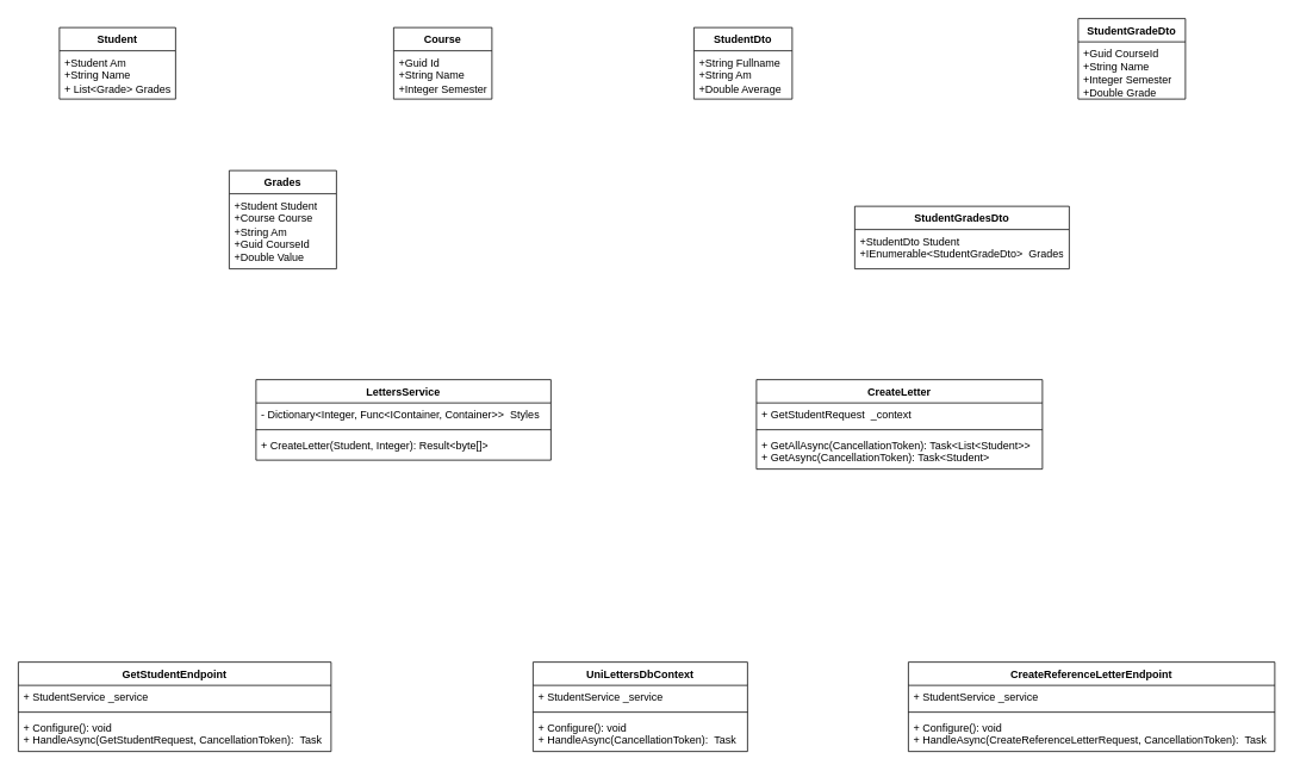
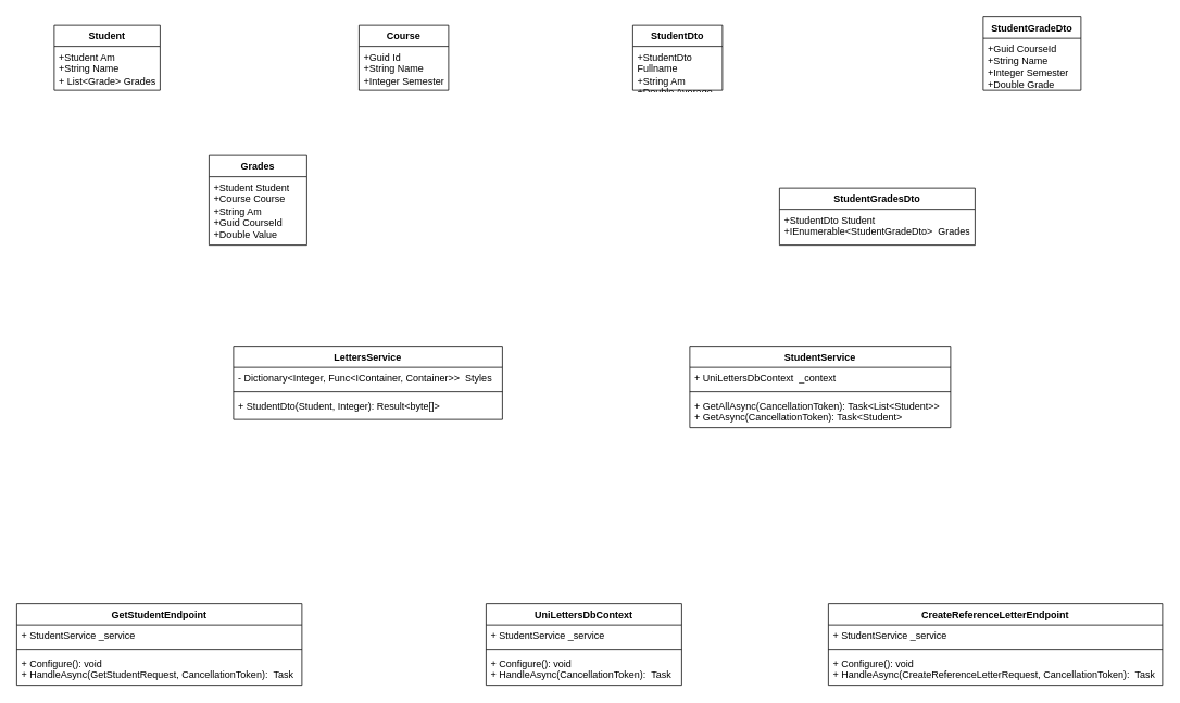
- <mxCell id="17" value="&lt;div&gt;+String Fullname&lt;br&gt;&lt;/div&gt;&lt;div&gt;+String Am&lt;/div&gt;&lt;div&gt;+Double Average&lt;/div&gt;" style="text;strokeColor=none;fillColor=none;align=left;verticalAlign=top;spacingLeft=4;spacingRight=4;overflow=hidden;rotatable=0;points=[[0,0.5],[1,0.5]];portConstraint=eastwest;whiteSpace=wrap;html=1;" vertex="1" parent="16"><mxGeometry y="26" width="110" height="54" as="geometry" /></mxCell>
+ <mxCell id="17" value="&lt;div&gt;+StudentDto Fullname&lt;br&gt;&lt;/div&gt;&lt;div&gt;+String Am&lt;/div&gt;&lt;div&gt;+Double Average&lt;/div&gt;" style="text;strokeColor=none;fillColor=none;align=left;verticalAlign=top;spacingLeft=4;spacingRight=4;overflow=hidden;rotatable=0;points=[[0,0.5],[1,0.5]];portConstraint=eastwest;whiteSpace=wrap;html=1;" vertex="1" parent="16"><mxGeometry y="26" width="110" height="54" as="geometry" /></mxCell>
- <mxCell id="8" value="CreateLetter" style="swimlane;fontStyle=1;align=center;verticalAlign=top;childLayout=stackLayout;horizontal=1;startSize=26;horizontalStack=0;resizeParent=1;resizeParentMax=0;resizeLast=0;collapsible=1;marginBottom=0;whiteSpace=wrap;html=1;" vertex="1" parent="1"><mxGeometry x="846" y="424" width="320" height="100" as="geometry" /></mxCell>
+ <mxCell id="8" value="StudentService" style="swimlane;fontStyle=1;align=center;verticalAlign=top;childLayout=stackLayout;horizontal=1;startSize=26;horizontalStack=0;resizeParent=1;resizeParentMax=0;resizeLast=0;collapsible=1;marginBottom=0;whiteSpace=wrap;html=1;" vertex="1" parent="1"><mxGeometry x="846" y="424" width="320" height="100" as="geometry" /></mxCell>
- <mxCell id="9" value="+ GetStudentRequest &amp;nbsp;_context" style="text;strokeColor=none;fillColor=none;align=left;verticalAlign=top;spacingLeft=4;spacingRight=4;overflow=hidden;rotatable=0;points=[[0,0.5],[1,0.5]];portConstraint=eastwest;whiteSpace=wrap;html=1;" vertex="1" parent="8"><mxGeometry y="26" width="320" height="26" as="geometry" /></mxCell>
+ <mxCell id="9" value="+ UniLettersDbContext &amp;nbsp;_context" style="text;strokeColor=none;fillColor=none;align=left;verticalAlign=top;spacingLeft=4;spacingRight=4;overflow=hidden;rotatable=0;points=[[0,0.5],[1,0.5]];portConstraint=eastwest;whiteSpace=wrap;html=1;" vertex="1" parent="8"><mxGeometry y="26" width="320" height="26" as="geometry" /></mxCell>
- <mxCell id="15" value="+ CreateLetter(Student, Integer): Result&amp;lt;byte[]&amp;gt;" style="text;strokeColor=none;fillColor=none;align=left;verticalAlign=top;spacingLeft=4;spacingRight=4;overflow=hidden;rotatable=0;points=[[0,0.5],[1,0.5]];portConstraint=eastwest;whiteSpace=wrap;html=1;" vertex="1" parent="12"><mxGeometry y="60" width="330" height="30" as="geometry" /></mxCell>
+ <mxCell id="15" value="+ StudentDto(Student, Integer): Result&amp;lt;byte[]&amp;gt;" style="text;strokeColor=none;fillColor=none;align=left;verticalAlign=top;spacingLeft=4;spacingRight=4;overflow=hidden;rotatable=0;points=[[0,0.5],[1,0.5]];portConstraint=eastwest;whiteSpace=wrap;html=1;" vertex="1" parent="12"><mxGeometry y="60" width="330" height="30" as="geometry" /></mxCell>
